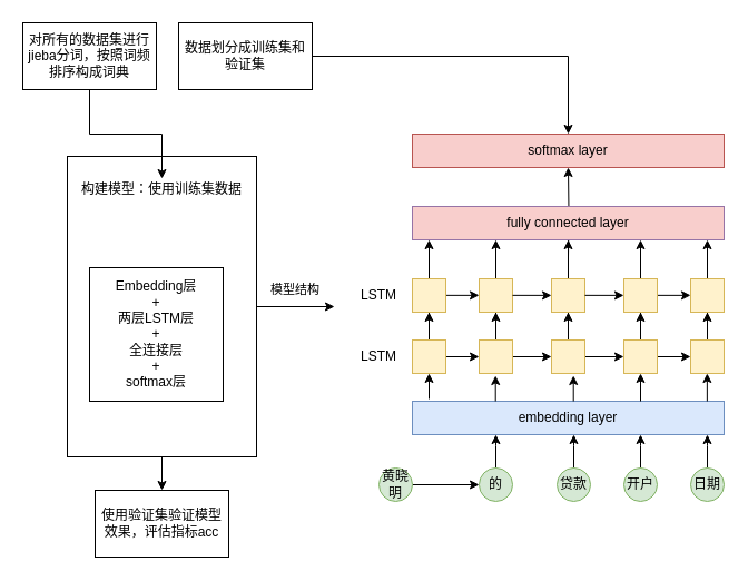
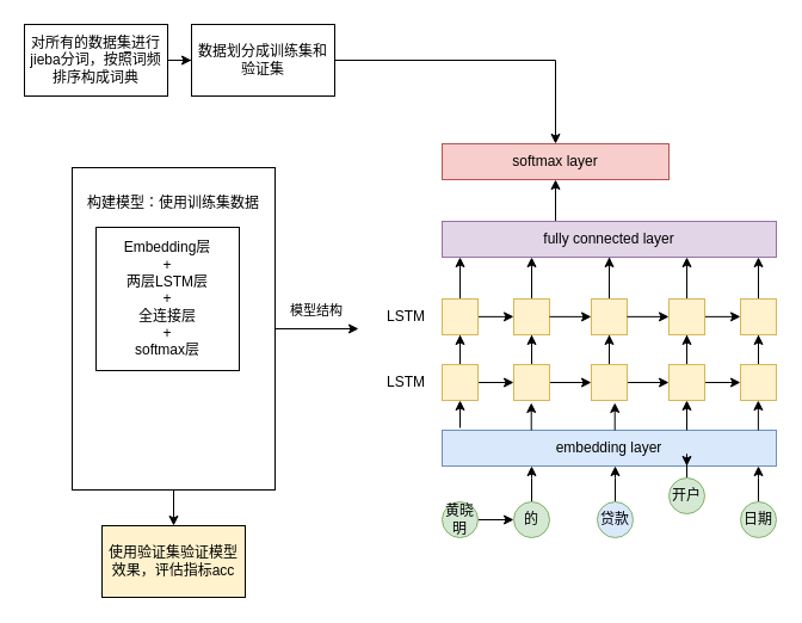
- <mxCell id="4" value="" style="edgeStyle=orthogonalEdgeStyle;rounded=0;orthogonalLoop=1;jettySize=auto;html=1;" edge="1" parent="1" source="5" target="9"><mxGeometry relative="1" as="geometry" /></mxCell>
+ <mxCell id="4" value="" style="edgeStyle=orthogonalEdgeStyle;rounded=0;orthogonalLoop=1;jettySize=auto;html=1;" edge="1" parent="1" source="5" target="8"><mxGeometry relative="1" as="geometry" /></mxCell>
- <mxCell id="57" value="softmax layer" style="rounded=0;whiteSpace=wrap;html=1;fillColor=#f8cecc;strokeColor=#b85450;" vertex="1" parent="1"><mxGeometry x="370" y="120" width="280" height="30" as="geometry" /></mxCell>
+ <mxCell id="57" value="softmax layer" style="rounded=0;whiteSpace=wrap;html=1;fillColor=#f8cecc;strokeColor=#b85450;" vertex="1" parent="1"><mxGeometry x="370" y="120" width="190" height="30" as="geometry" /></mxCell>
- <mxCell id="56" value="fully connected layer" style="rounded=0;whiteSpace=wrap;html=1;fillColor=#f8cecc;strokeColor=#9673a6;" vertex="1" parent="1"><mxGeometry x="370" y="185" width="280" height="30" as="geometry" /></mxCell>
+ <mxCell id="56" value="fully connected layer" style="rounded=0;whiteSpace=wrap;html=1;fillColor=#e1d5e7;strokeColor=#9673a6;" vertex="1" parent="1"><mxGeometry x="370" y="185" width="280" height="30" as="geometry" /></mxCell>
- <mxCell id="6" value="Embedding层&lt;br&gt;+&lt;br&gt;两层LSTM层&lt;br&gt;+&lt;br&gt;全连接层&lt;br&gt;+&lt;br&gt;softmax层" style="rounded=0;whiteSpace=wrap;html=1;" vertex="1" parent="1"><mxGeometry x="80" y="240" width="120" height="120" as="geometry" /></mxCell>
+ <mxCell id="6" value="Embedding层&lt;br&gt;+&lt;br&gt;两层LSTM层&lt;br&gt;+&lt;br&gt;全连接层&lt;br&gt;+&lt;br&gt;softmax层" style="rounded=0;whiteSpace=wrap;html=1;" vertex="1" parent="1"><mxGeometry x="80" y="190" width="120" height="120" as="geometry" /></mxCell>
- <mxCell id="13" value="黄晓明" style="ellipse;whiteSpace=wrap;html=1;aspect=fixed;fillColor=#d5e8d4;strokeColor=#82b366;" vertex="1" parent="1"><mxGeometry x="340" y="420" width="30" height="30" as="geometry" /></mxCell>
+ <mxCell id="13" value="黄晓明" style="ellipse;whiteSpace=wrap;html=1;aspect=fixed;fillColor=#d5e8d4;strokeColor=#82b366;" vertex="1" parent="1"><mxGeometry x="370" y="420" width="30" height="30" as="geometry" /></mxCell>
- <mxCell id="17" value="贷款" style="ellipse;whiteSpace=wrap;html=1;aspect=fixed;fillColor=#d5e8d4;strokeColor=#82b366;" vertex="1" parent="1"><mxGeometry x="500" y="420" width="30" height="30" as="geometry" /></mxCell>
+ <mxCell id="17" value="贷款" style="ellipse;whiteSpace=wrap;html=1;aspect=fixed;fillColor=#dae8fc;strokeColor=#82b366;" vertex="1" parent="1"><mxGeometry x="500" y="420" width="30" height="30" as="geometry" /></mxCell>
- <mxCell id="19" value="开户" style="ellipse;whiteSpace=wrap;html=1;aspect=fixed;fillColor=#d5e8d4;strokeColor=#82b366;" vertex="1" parent="1"><mxGeometry x="560" y="420" width="30" height="30" as="geometry" /></mxCell>
+ <mxCell id="19" value="开户" style="ellipse;whiteSpace=wrap;html=1;aspect=fixed;fillColor=#d5e8d4;strokeColor=#82b366;" vertex="1" parent="1"><mxGeometry x="560" y="400" width="30" height="30" as="geometry" /></mxCell>
- <mxCell id="10" value="使用验证集验证模型效果，评估指标acc" style="rounded=0;whiteSpace=wrap;html=1;" vertex="1" parent="1"><mxGeometry x="85" y="440" width="120" height="60" as="geometry" /></mxCell>
+ <mxCell id="10" value="使用验证集验证模型效果，评估指标acc" style="rounded=0;whiteSpace=wrap;html=1;fillColor=#fff2cc;" vertex="1" parent="1"><mxGeometry x="85" y="440" width="120" height="60" as="geometry" /></mxCell>
